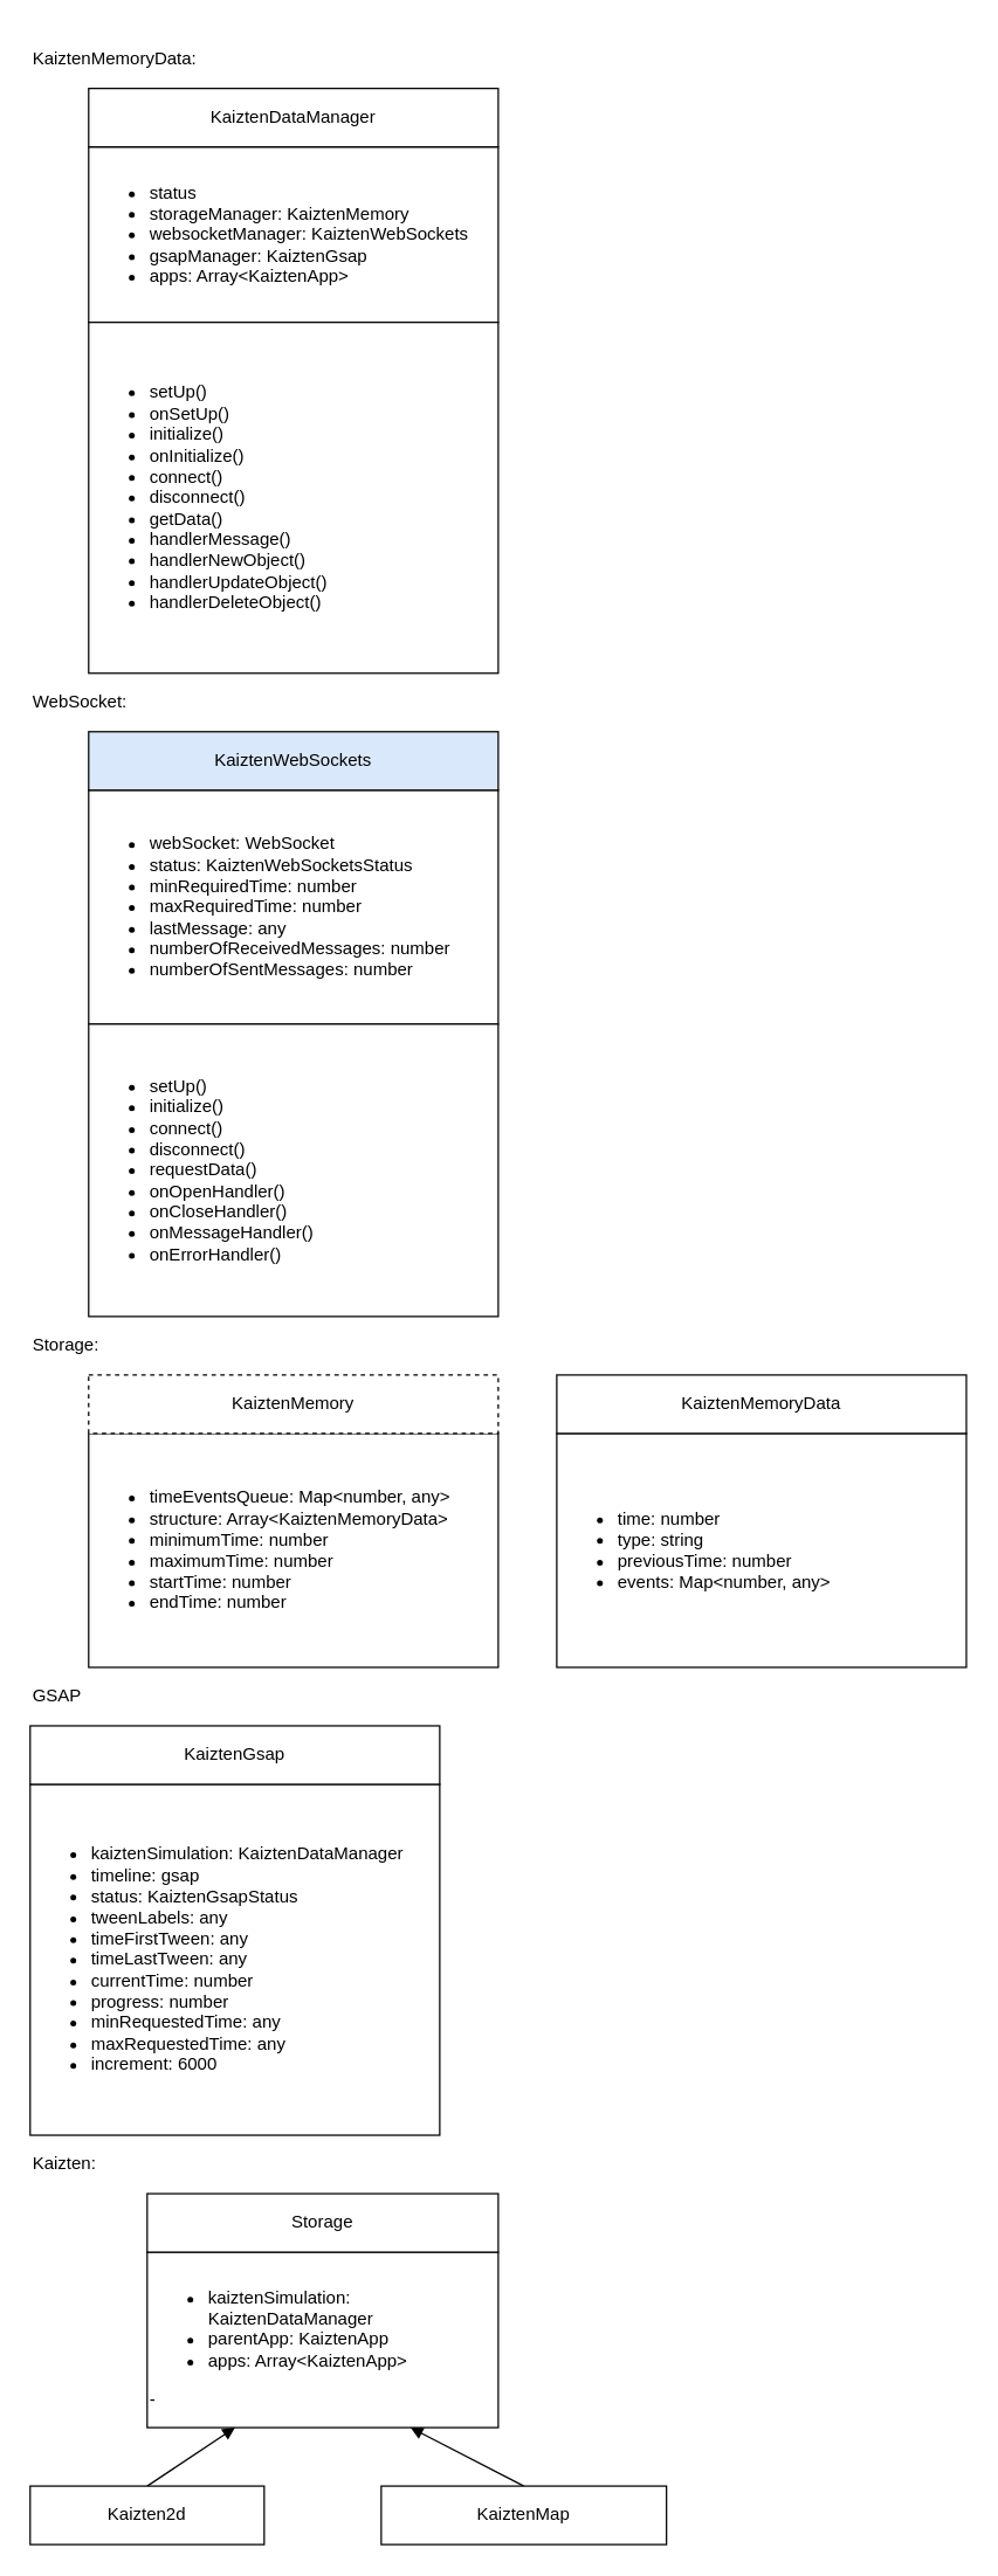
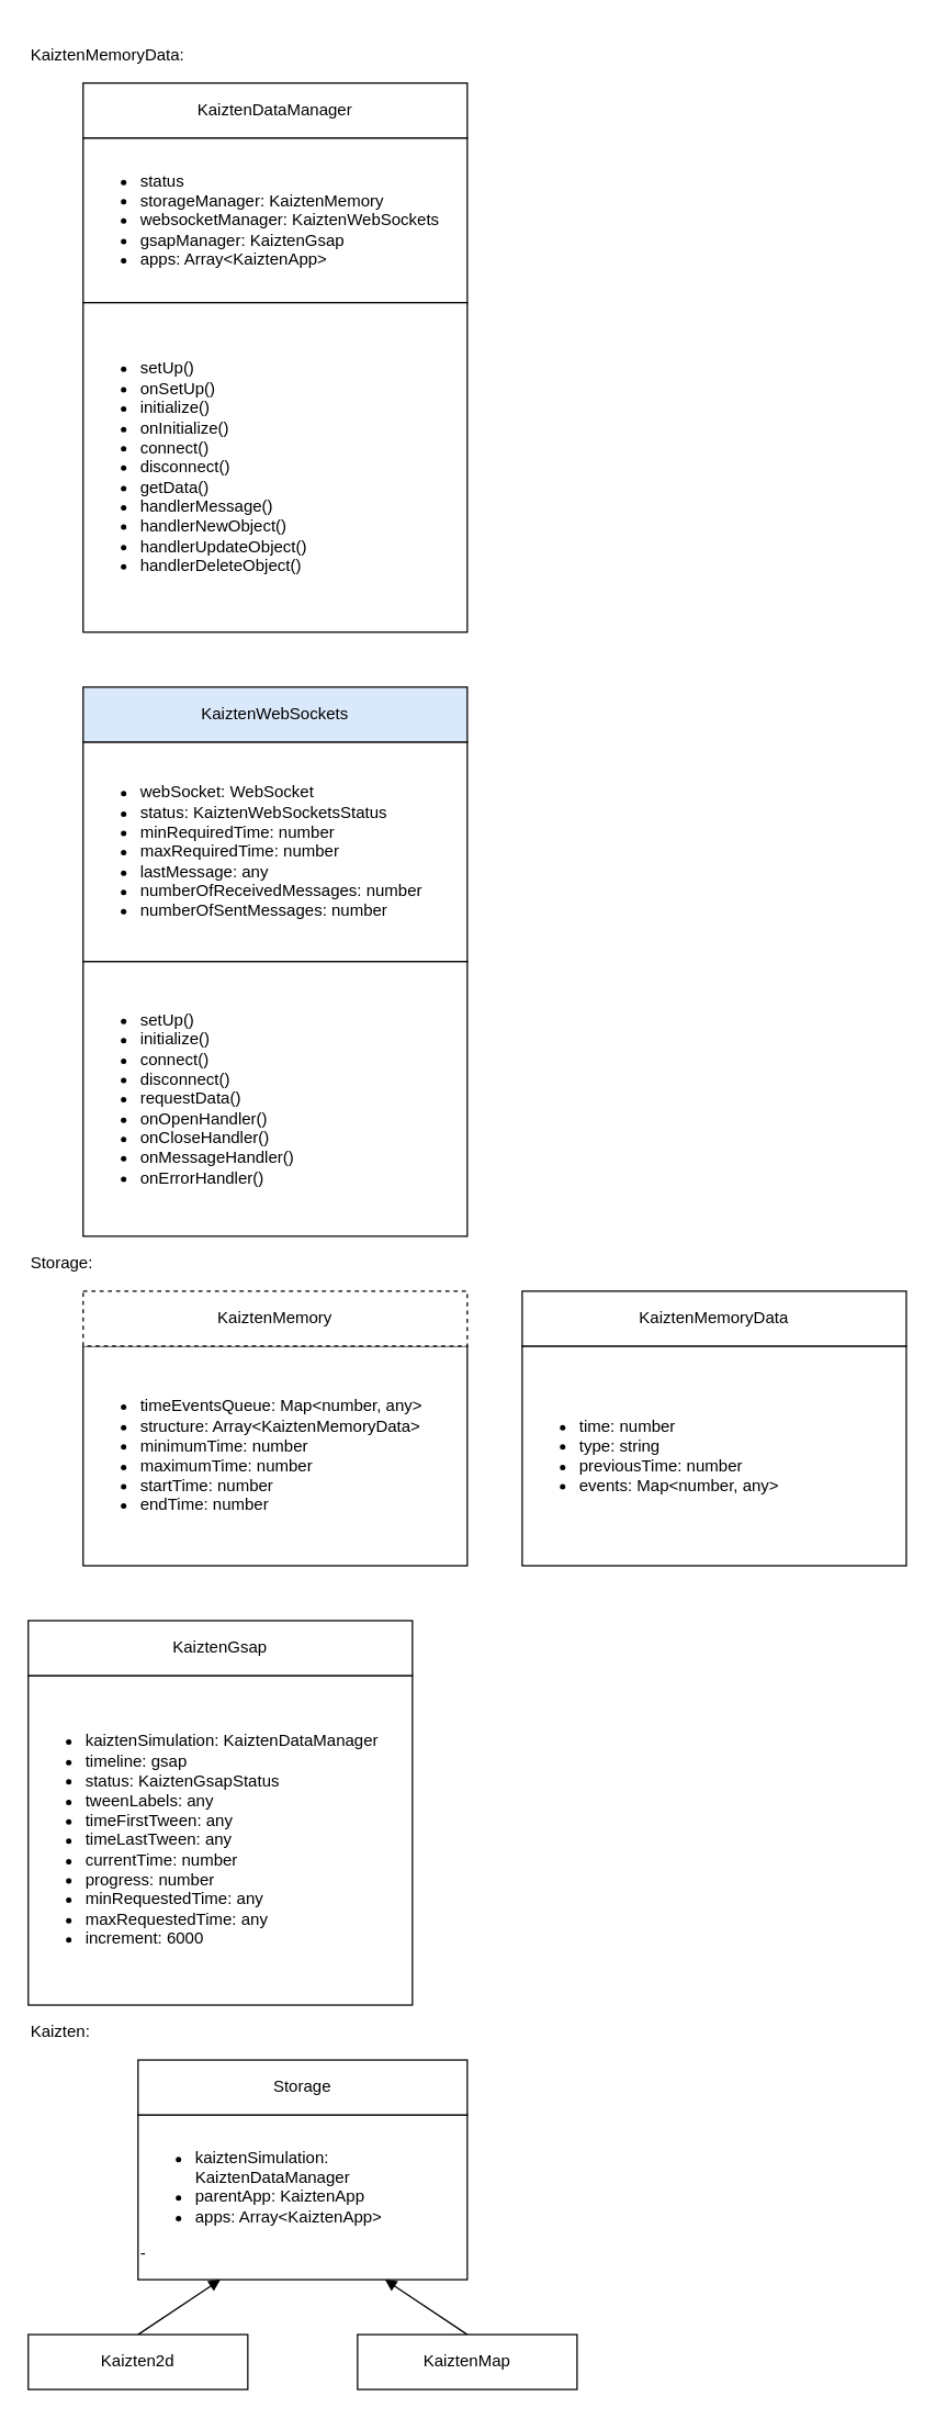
- <mxCell id="15" value="WebSocket:" style="text;html=1;strokeColor=none;fillColor=none;align=left;verticalAlign=middle;whiteSpace=wrap;rounded=0;" parent="1" vertex="1"><mxGeometry width="200" height="40" as="geometry" x="20" y="460" /></mxCell>
- <mxCell id="24" value="GSAP" style="text;html=1;strokeColor=none;fillColor=none;align=left;verticalAlign=middle;whiteSpace=wrap;rounded=0;" parent="1" vertex="1"><mxGeometry y="1140" width="200" height="40" as="geometry" x="20" /></mxCell>
- <mxCell id="5" value="KaiztenMap" style="rounded=0;whiteSpace=wrap;html=1;" parent="1" vertex="1"><mxGeometry x="260" y="1700" width="195" height="40" as="geometry" /></mxCell>
+ <mxCell id="5" value="KaiztenMap" style="rounded=0;whiteSpace=wrap;html=1;" parent="1" vertex="1"><mxGeometry x="260" y="1700" width="160" height="40" as="geometry" /></mxCell>
